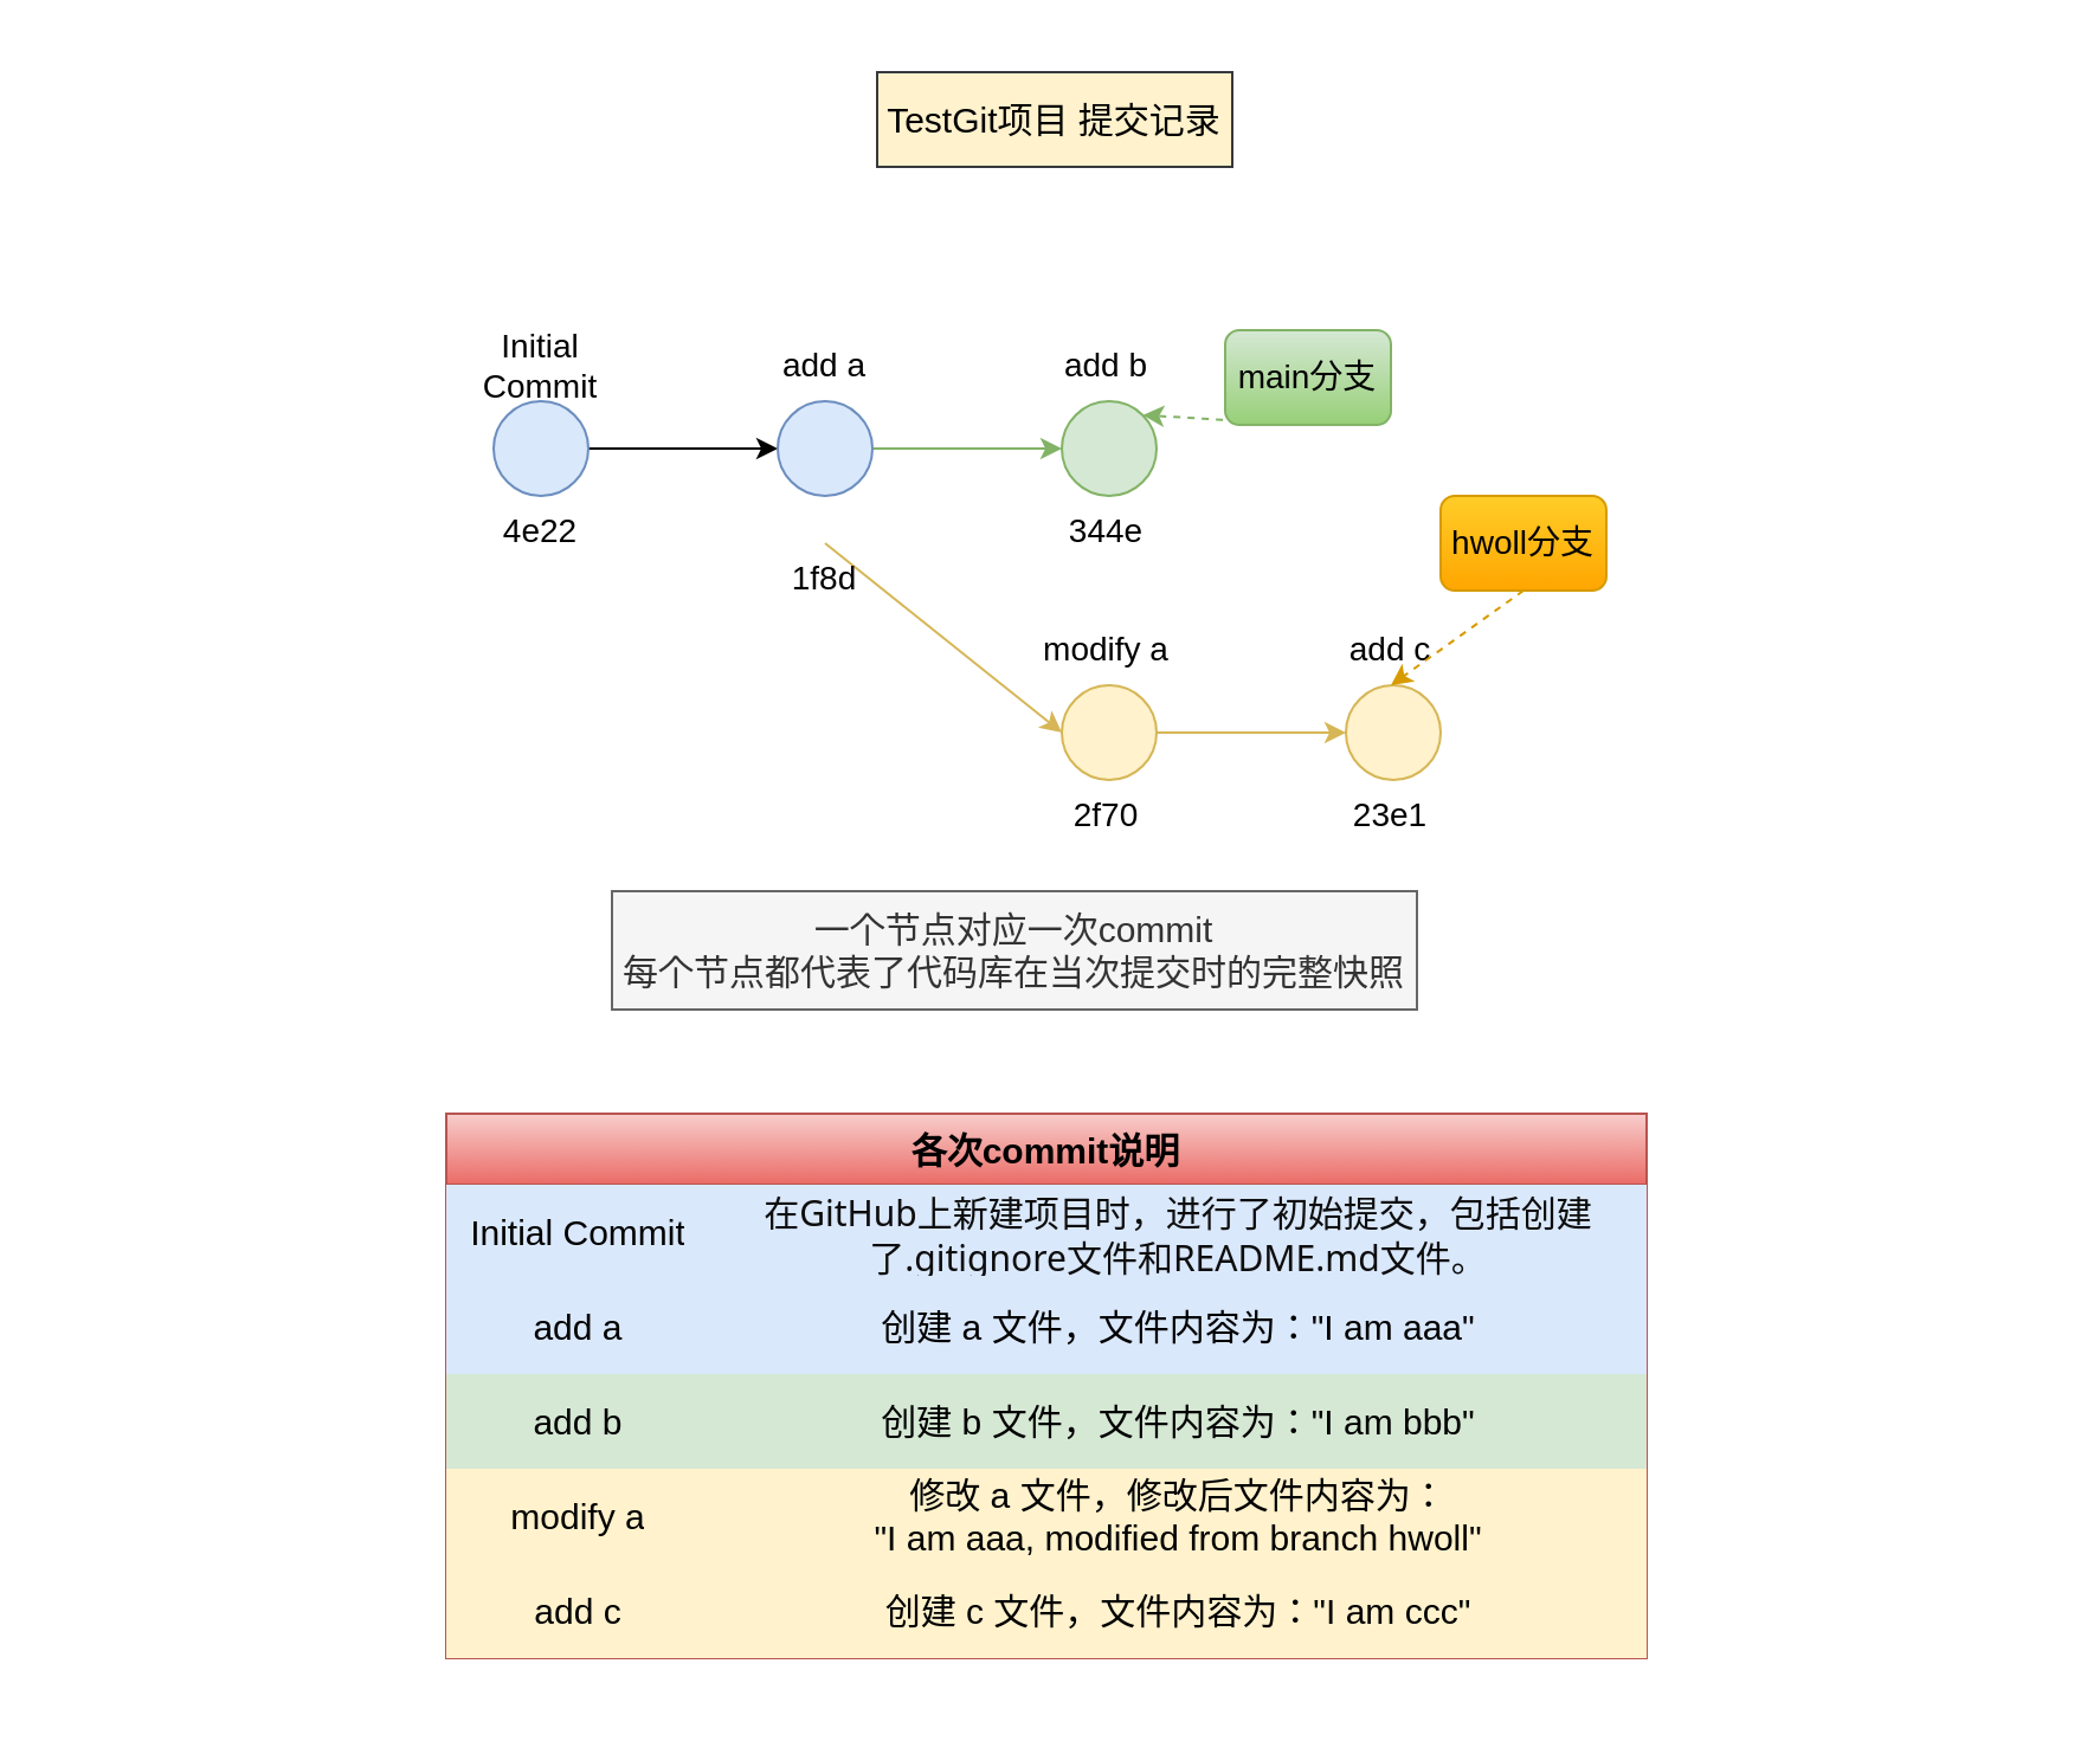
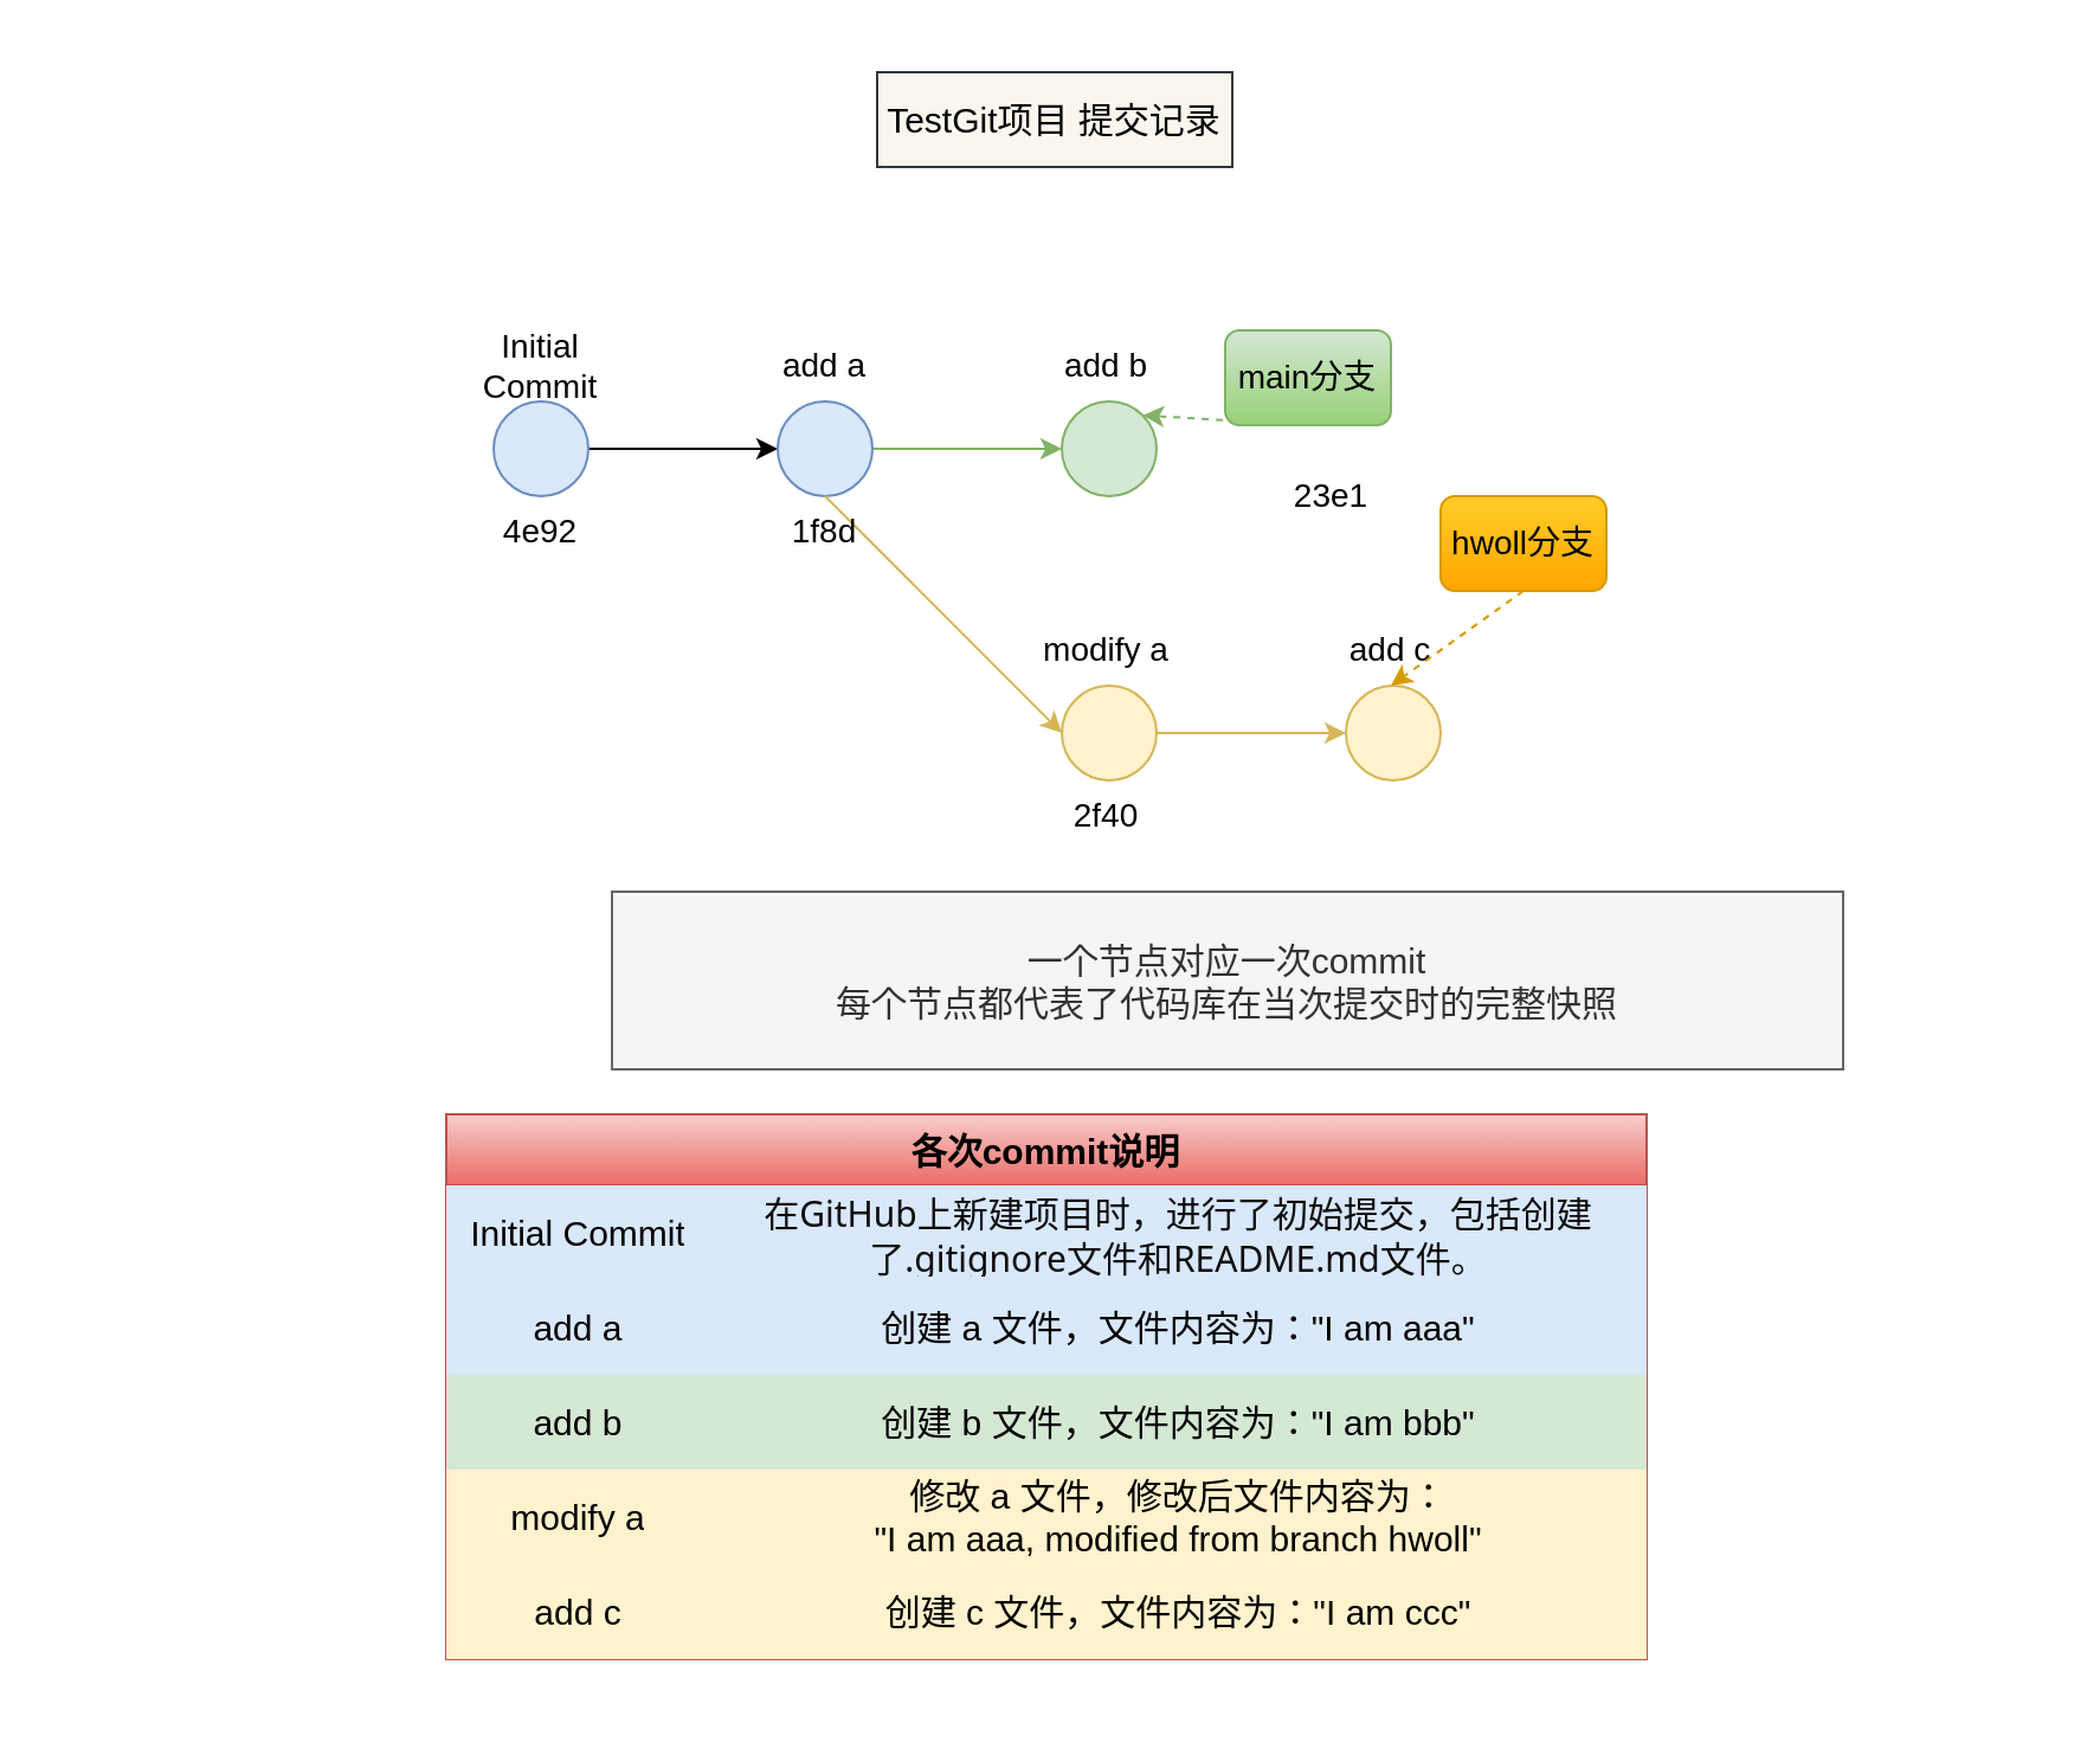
- <mxCell id="26" value="TestGit项目 提交记录" style="rounded=0;whiteSpace=wrap;html=1;fontSize=15;fillColor=#fff2cc;strokeColor=#36393d;" parent="1" vertex="1"><mxGeometry x="370" y="30" width="150" height="40" as="geometry" /></mxCell>
+ <mxCell id="26" value="TestGit项目 提交记录" style="rounded=0;whiteSpace=wrap;html=1;fontSize=15;fillColor=#f9f7ed;strokeColor=#36393d;" parent="1" vertex="1"><mxGeometry x="370" y="30" width="150" height="40" as="geometry" /></mxCell>
- <mxCell id="5" value="4e22" style="text;html=1;strokeColor=none;fillColor=none;align=center;verticalAlign=middle;whiteSpace=wrap;rounded=0;fontSize=14;" parent="1" vertex="1"><mxGeometry x="198" y="209" width="60" height="30" as="geometry" /></mxCell>
+ <mxCell id="5" value="4e92" style="text;html=1;strokeColor=none;fillColor=none;align=center;verticalAlign=middle;whiteSpace=wrap;rounded=0;fontSize=14;" parent="1" vertex="1"><mxGeometry x="198" y="209" width="60" height="30" as="geometry" /></mxCell>
- <mxCell id="13" value="344e" style="text;html=1;strokeColor=none;fillColor=none;align=center;verticalAlign=middle;whiteSpace=wrap;rounded=0;fontSize=14;" parent="1" vertex="1"><mxGeometry x="437" y="209" width="60" height="30" as="geometry" /></mxCell>
- <mxCell id="10" value="1f8d" style="text;html=1;strokeColor=none;fillColor=none;align=center;verticalAlign=middle;whiteSpace=wrap;rounded=0;fontSize=14;" parent="1" vertex="1"><mxGeometry x="318" y="229" width="60" height="30" as="geometry" /></mxCell>
+ <mxCell id="10" value="1f8d" style="text;html=1;strokeColor=none;fillColor=none;align=center;verticalAlign=middle;whiteSpace=wrap;rounded=0;fontSize=14;" parent="1" vertex="1"><mxGeometry x="318" y="209" width="60" height="30" as="geometry" /></mxCell>
- <mxCell id="18" value="2f70" style="text;html=1;strokeColor=none;fillColor=none;align=center;verticalAlign=middle;whiteSpace=wrap;rounded=0;fontSize=14;" parent="1" vertex="1"><mxGeometry x="437" y="329" width="60" height="30" as="geometry" /></mxCell>
+ <mxCell id="18" value="2f40" style="text;html=1;strokeColor=none;fillColor=none;align=center;verticalAlign=middle;whiteSpace=wrap;rounded=0;fontSize=14;" parent="1" vertex="1"><mxGeometry x="437" y="329" width="60" height="30" as="geometry" /></mxCell>
- <mxCell id="21" value="23e1" style="text;html=1;strokeColor=none;fillColor=none;align=center;verticalAlign=middle;whiteSpace=wrap;rounded=0;fontSize=14;" parent="1" vertex="1"><mxGeometry x="557" y="329" width="60" height="30" as="geometry" /></mxCell>
+ <mxCell id="21" value="23e1" style="text;html=1;strokeColor=none;fillColor=none;align=center;verticalAlign=middle;whiteSpace=wrap;rounded=0;fontSize=14;" parent="1" vertex="1"><mxGeometry x="532" y="194" width="60" height="30" as="geometry" /></mxCell>
- <mxCell id="14" value="一个节点对应一次commit&lt;br style=&quot;font-size: 15px;&quot;&gt;每个节点都代表了代码库在当次提交时的完整快照" style="text;html=1;strokeColor=#666666;fillColor=#f5f5f5;align=center;verticalAlign=middle;whiteSpace=wrap;rounded=0;fontColor=#333333;fontSize=15;" parent="1" vertex="1"><mxGeometry x="258" y="376" width="340" height="50" as="geometry" /></mxCell>
+ <mxCell id="14" value="一个节点对应一次commit&lt;br style=&quot;font-size: 15px;&quot;&gt;每个节点都代表了代码库在当次提交时的完整快照" style="text;html=1;strokeColor=#666666;fillColor=#f5f5f5;align=center;verticalAlign=middle;whiteSpace=wrap;rounded=0;fontColor=#333333;fontSize=15;" parent="1" vertex="1"><mxGeometry x="258" y="376" width="520" height="75" as="geometry" /></mxCell>
